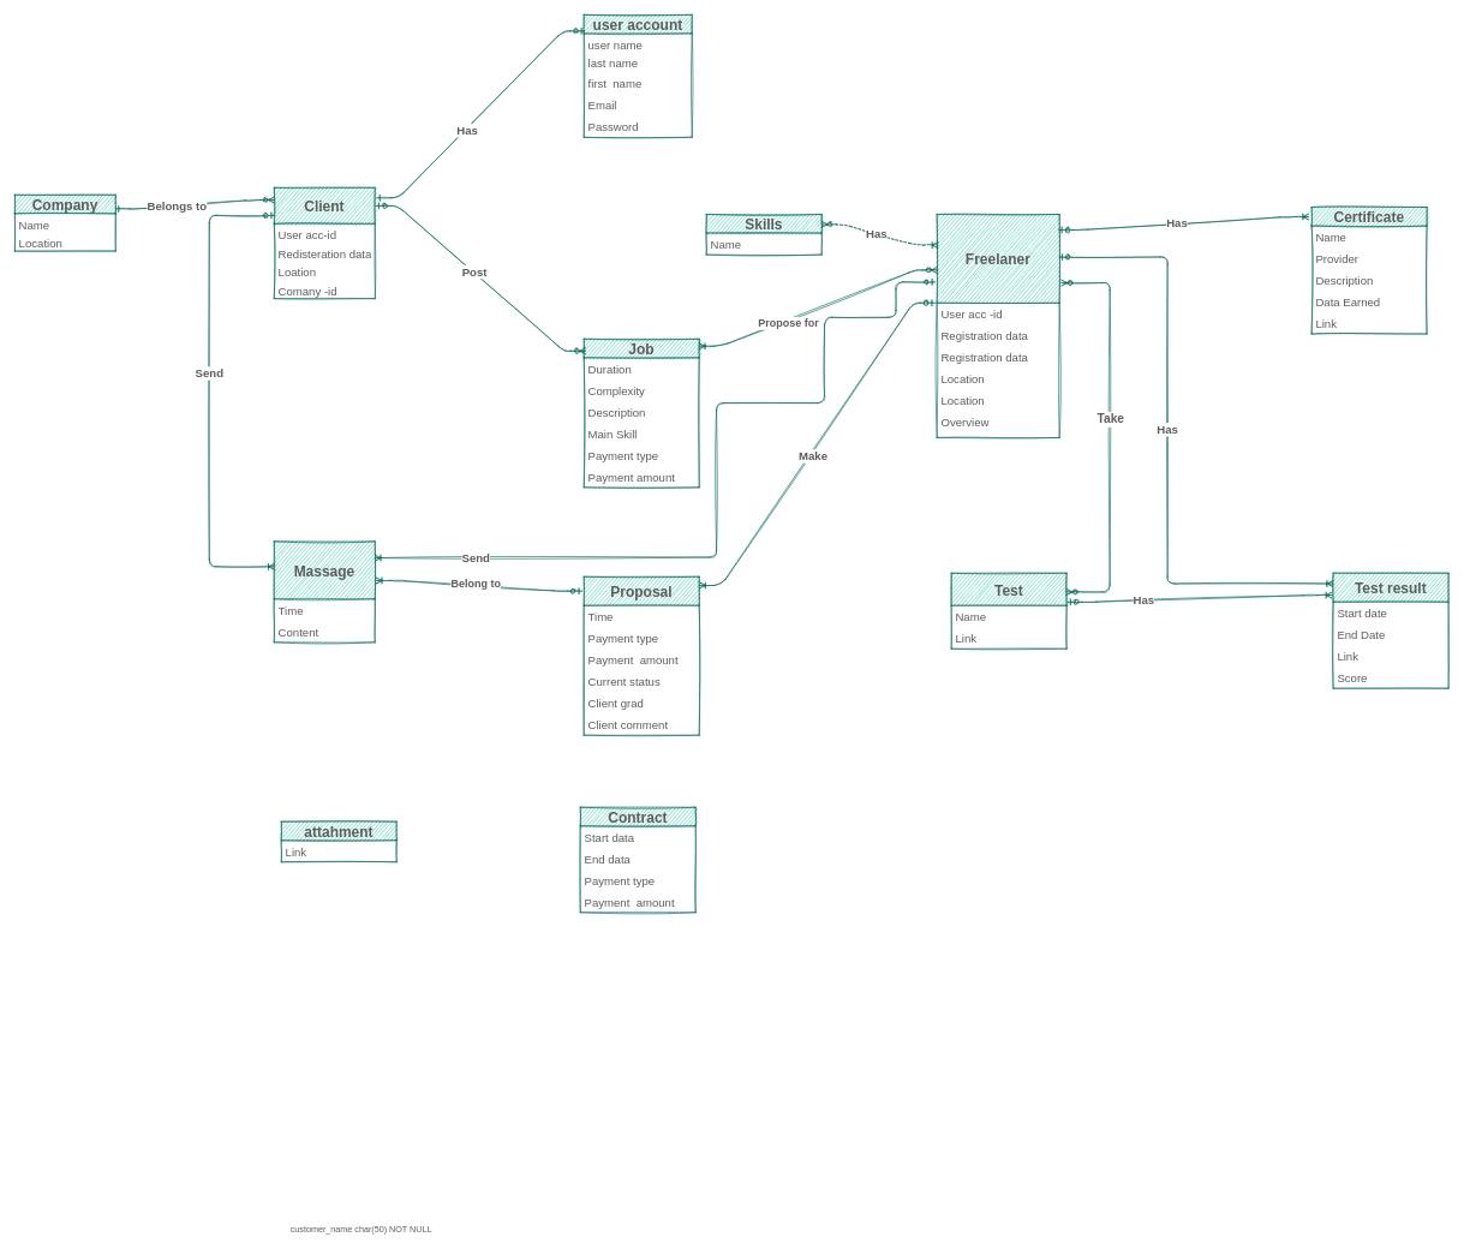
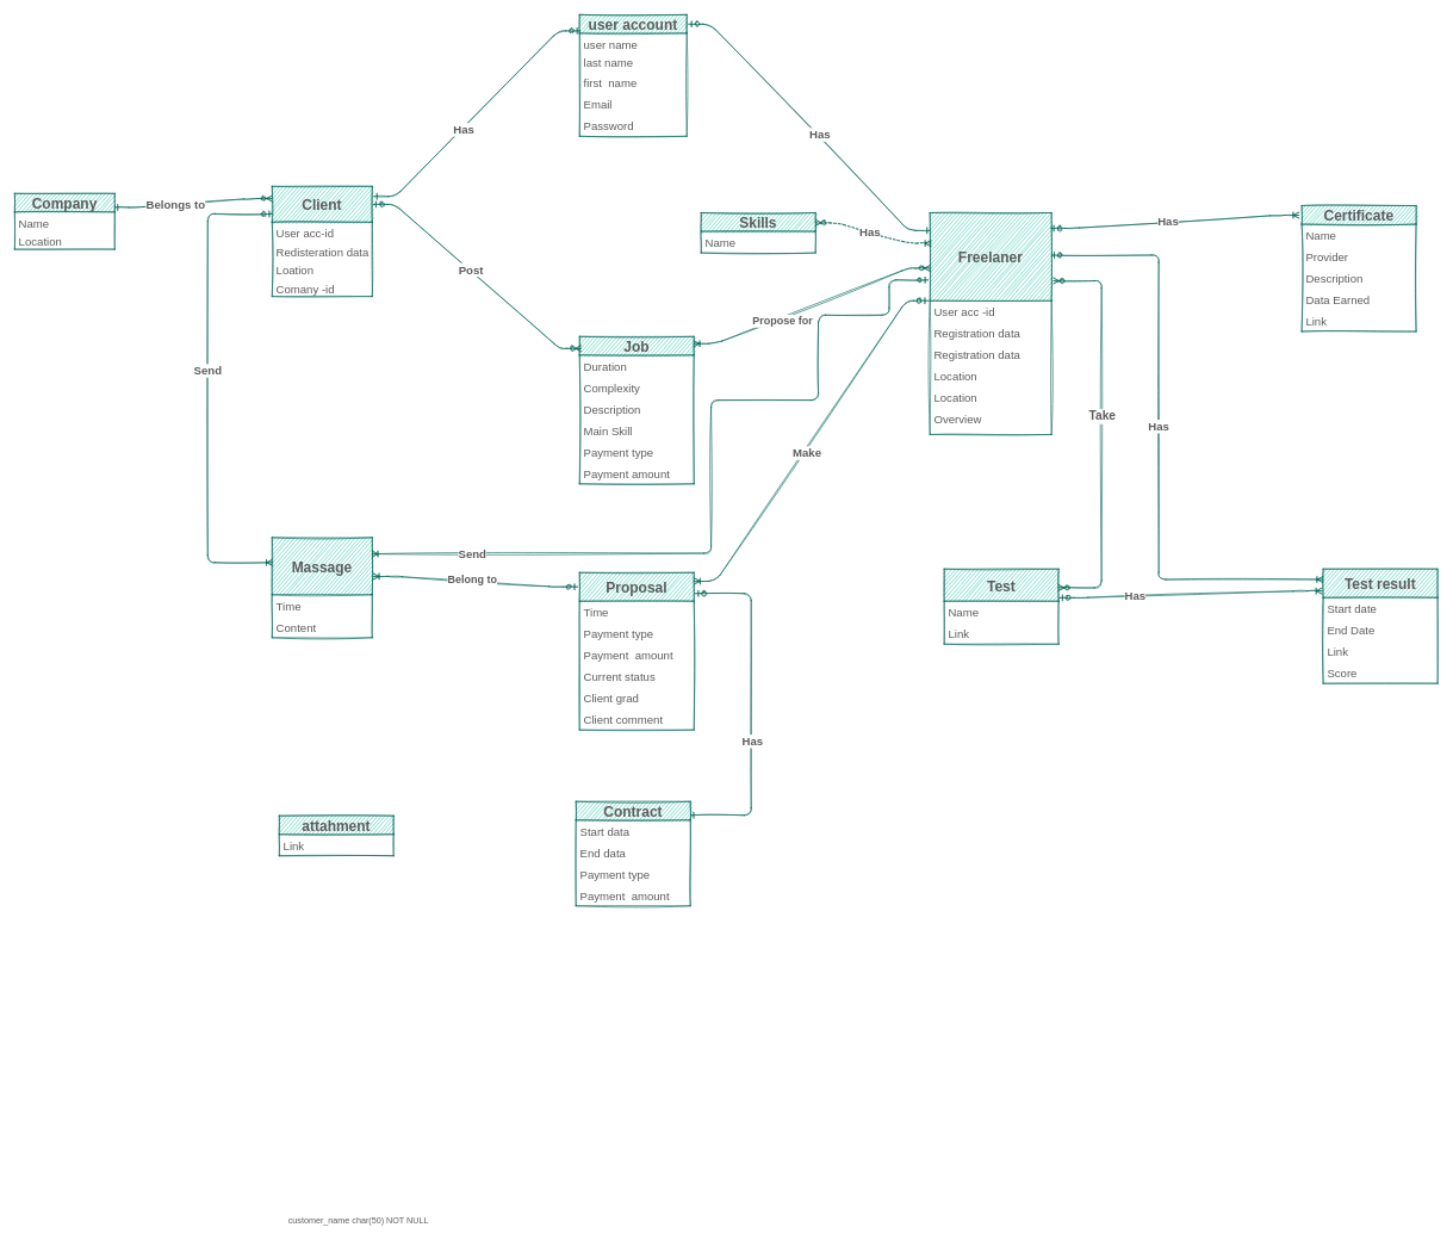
+ <mxCell id="61" value="" style="edgeStyle=entityRelationEdgeStyle;fontSize=12;html=1;endArrow=ERzeroToOne;endFill=1;entryX=1.018;entryY=0.078;entryDx=0;entryDy=0;entryPerimeter=0;exitX=0;exitY=0.08;exitDx=0;exitDy=0;startArrow=ERone;startFill=0;exitPerimeter=0;sketch=1;strokeColor=#006658;fontColor=#5C5C5C;" edge="1" parent="1" source="17" target="3"><mxGeometry width="100" height="100" relative="1" as="geometry"><mxPoint x="1010" y="310" as="sourcePoint" /><mxPoint x="1110" y="210" as="targetPoint" /></mxGeometry></mxCell>
+ <mxCell id="62" value="&lt;b&gt;&lt;font style=&quot;font-size: 16px&quot;&gt;Has&lt;/font&gt;&lt;/b&gt;" style="edgeLabel;html=1;align=center;verticalAlign=middle;resizable=0;points=[];fontSize=13;sketch=1;fontColor=#5C5C5C;" vertex="1" connectable="0" parent="61"><mxGeometry x="-0.076" y="-3" relative="1" as="geometry"><mxPoint as="offset" /></mxGeometry></mxCell>
+ <mxCell id="83" value="" style="edgeStyle=orthogonalEdgeStyle;fontSize=12;html=1;endArrow=ERzeroToOne;endFill=1;exitX=1.004;exitY=0.132;exitDx=0;exitDy=0;exitPerimeter=0;entryX=1.013;entryY=0.133;entryDx=0;entryDy=0;entryPerimeter=0;startArrow=ERone;startFill=0;sketch=1;strokeColor=#006658;fontColor=#5C5C5C;" edge="1" parent="1" source="56" target="47"><mxGeometry width="100" height="100" relative="1" as="geometry"><mxPoint x="1080" y="1050" as="sourcePoint" /><mxPoint x="1100" y="800" as="targetPoint" /><Array as="points"><mxPoint x="1050" y="1139" /><mxPoint x="1050" y="829" /></Array></mxGeometry></mxCell>
+ <mxCell id="84" value="&lt;b&gt;&lt;font style=&quot;font-size: 16px&quot;&gt;Has&lt;/font&gt;&lt;/b&gt;" style="edgeLabel;html=1;align=center;verticalAlign=middle;resizable=0;points=[];fontSize=13;sketch=1;fontColor=#5C5C5C;" vertex="1" connectable="0" parent="83"><mxGeometry x="-0.205" y="-1" relative="1" as="geometry"><mxPoint as="offset" /></mxGeometry></mxCell>
